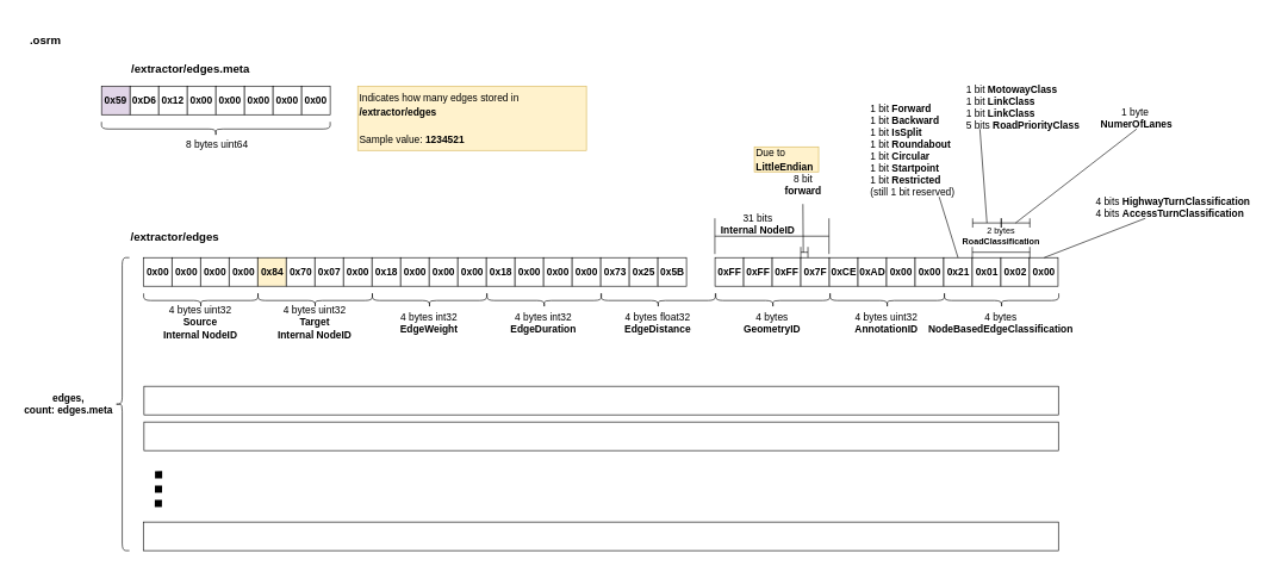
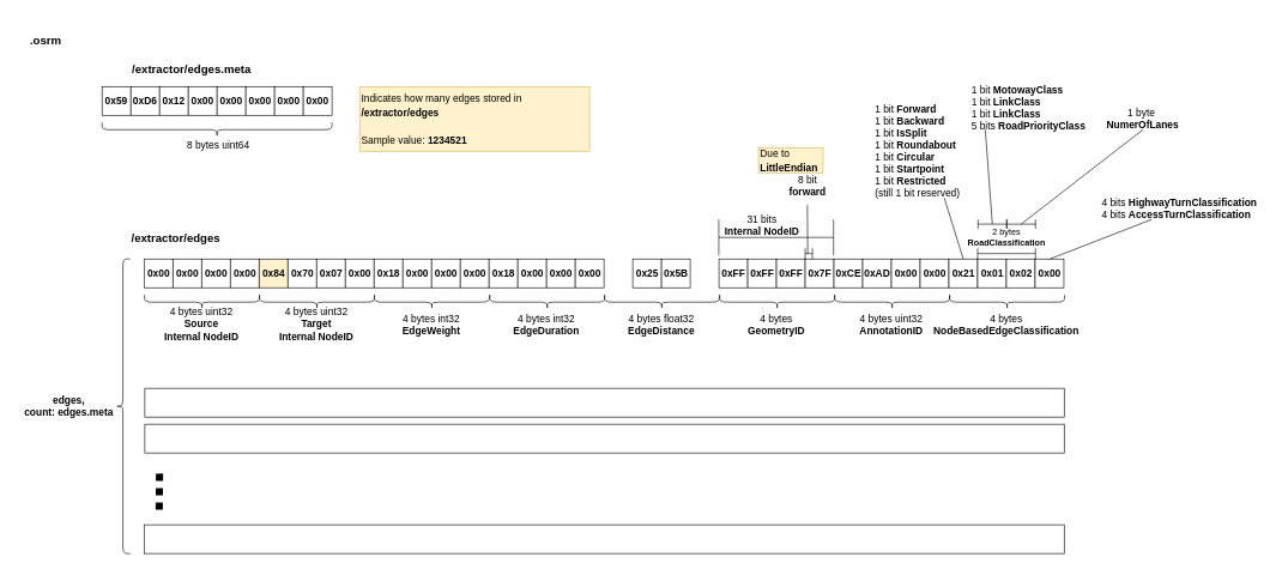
- <mxCell id="2" value="0x59" style="rounded=0;whiteSpace=wrap;html=1;fontStyle=1;fontSize=14;fillColor=#e1d5e7;" parent="1" vertex="1"><mxGeometry x="141" y="120" width="40" height="40" as="geometry" /></mxCell>
+ <mxCell id="2" value="0x59" style="rounded=0;whiteSpace=wrap;html=1;fontStyle=1;fontSize=14;" parent="1" vertex="1"><mxGeometry x="141" y="120" width="40" height="40" as="geometry" /></mxCell>
- <mxCell id="46" value="0x73" style="rounded=0;whiteSpace=wrap;html=1;fontStyle=1;fontSize=14;" parent="1" vertex="1"><mxGeometry x="839.5" y="360" width="40" height="40" as="geometry" /></mxCell>
